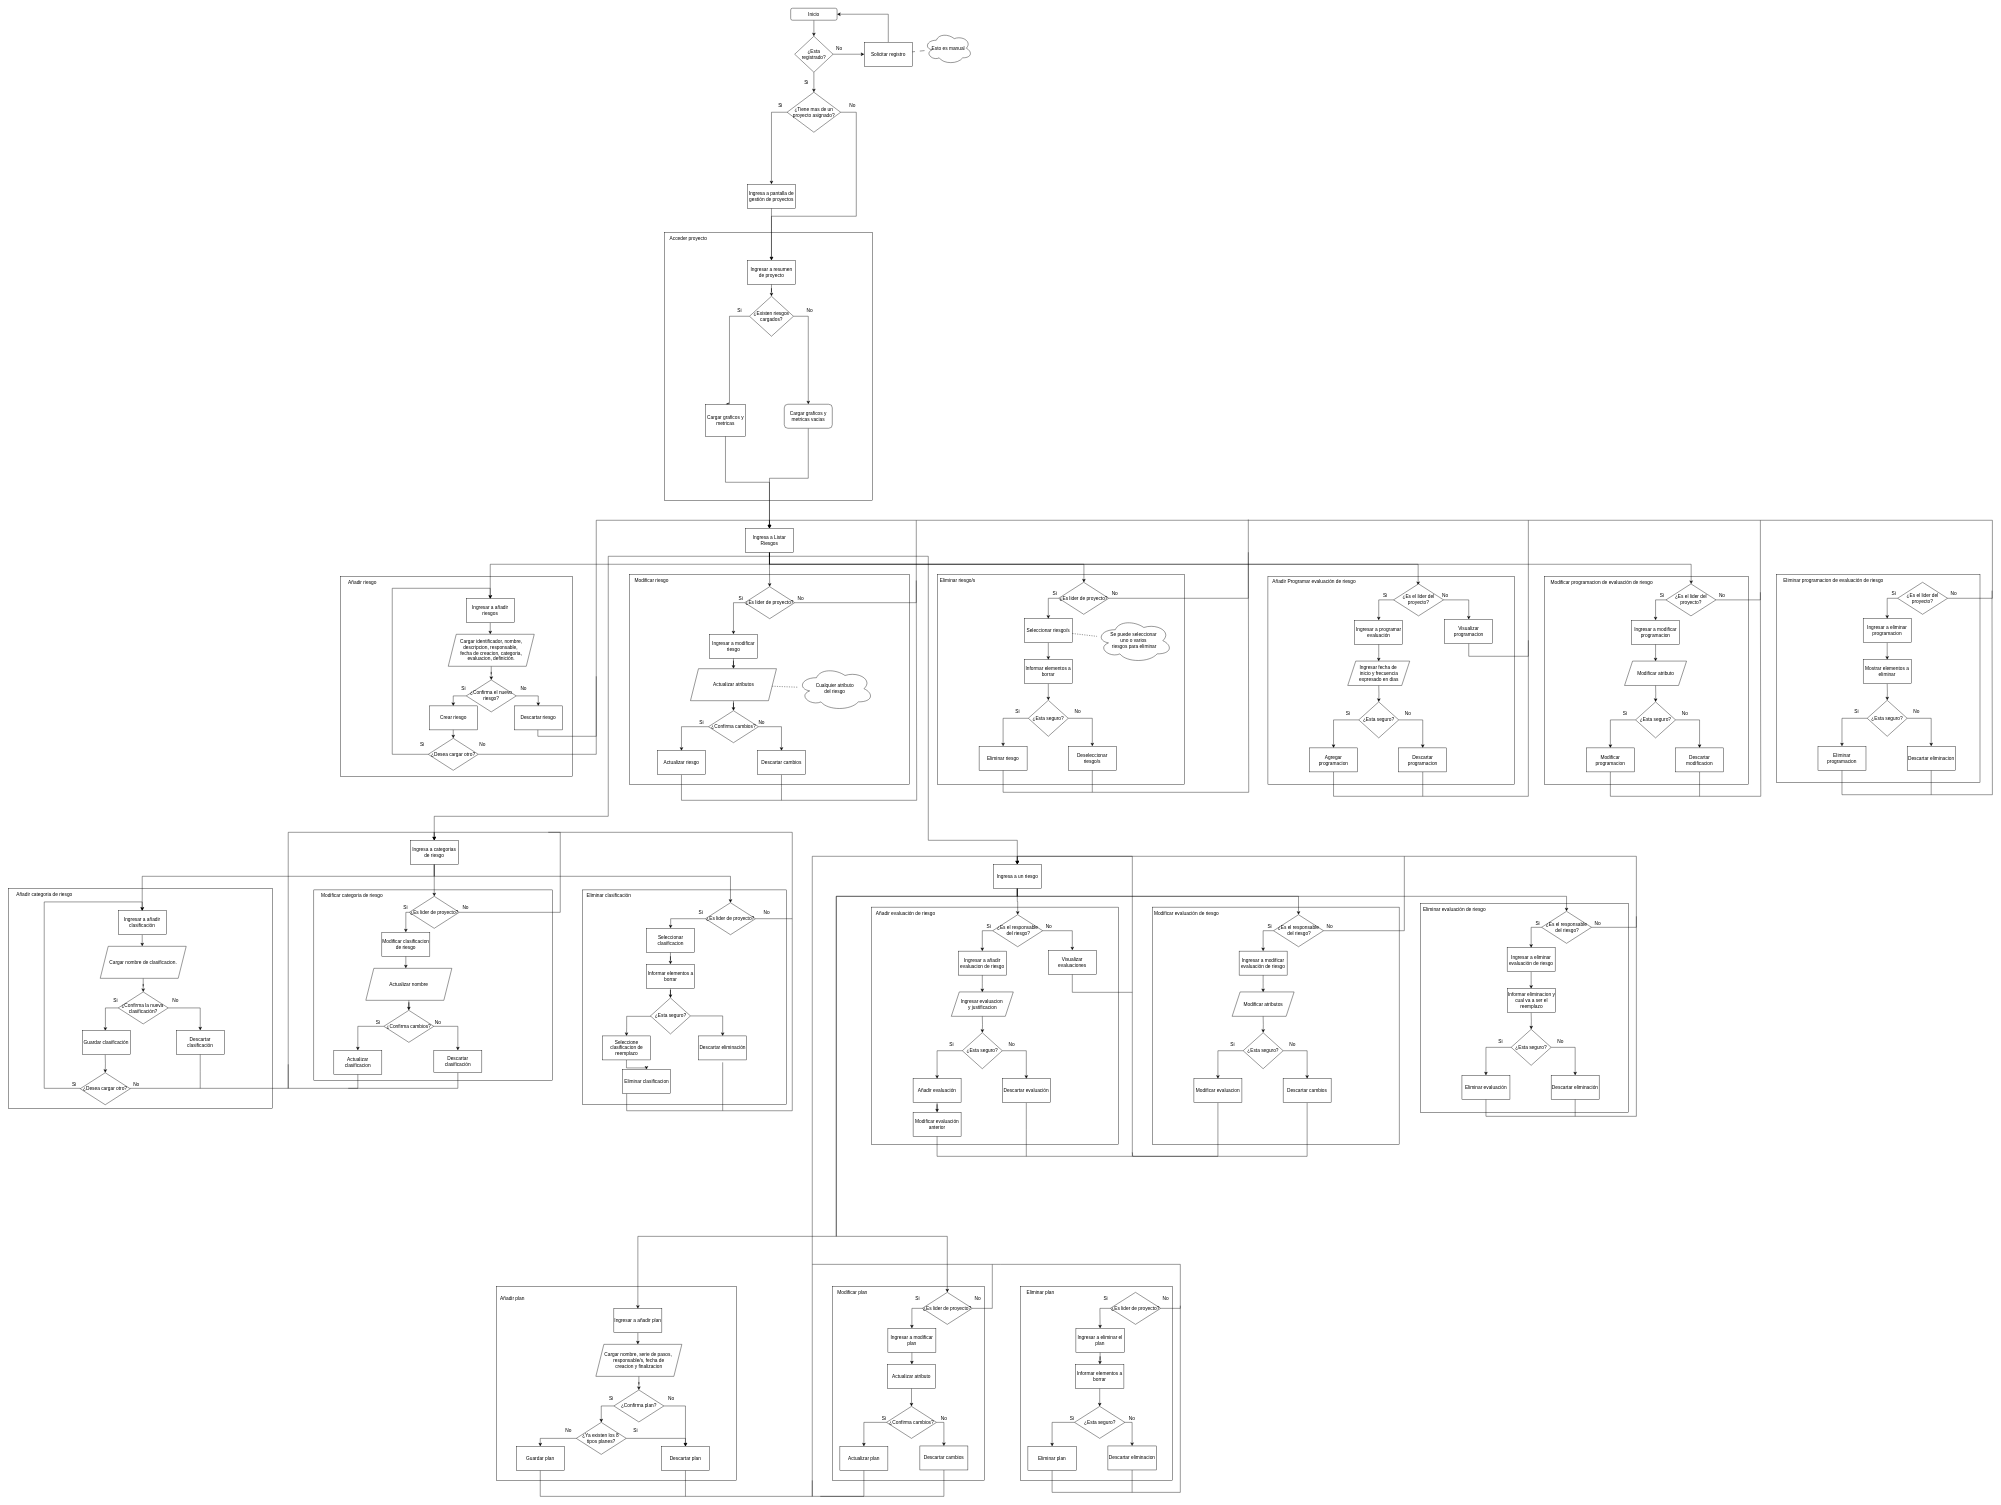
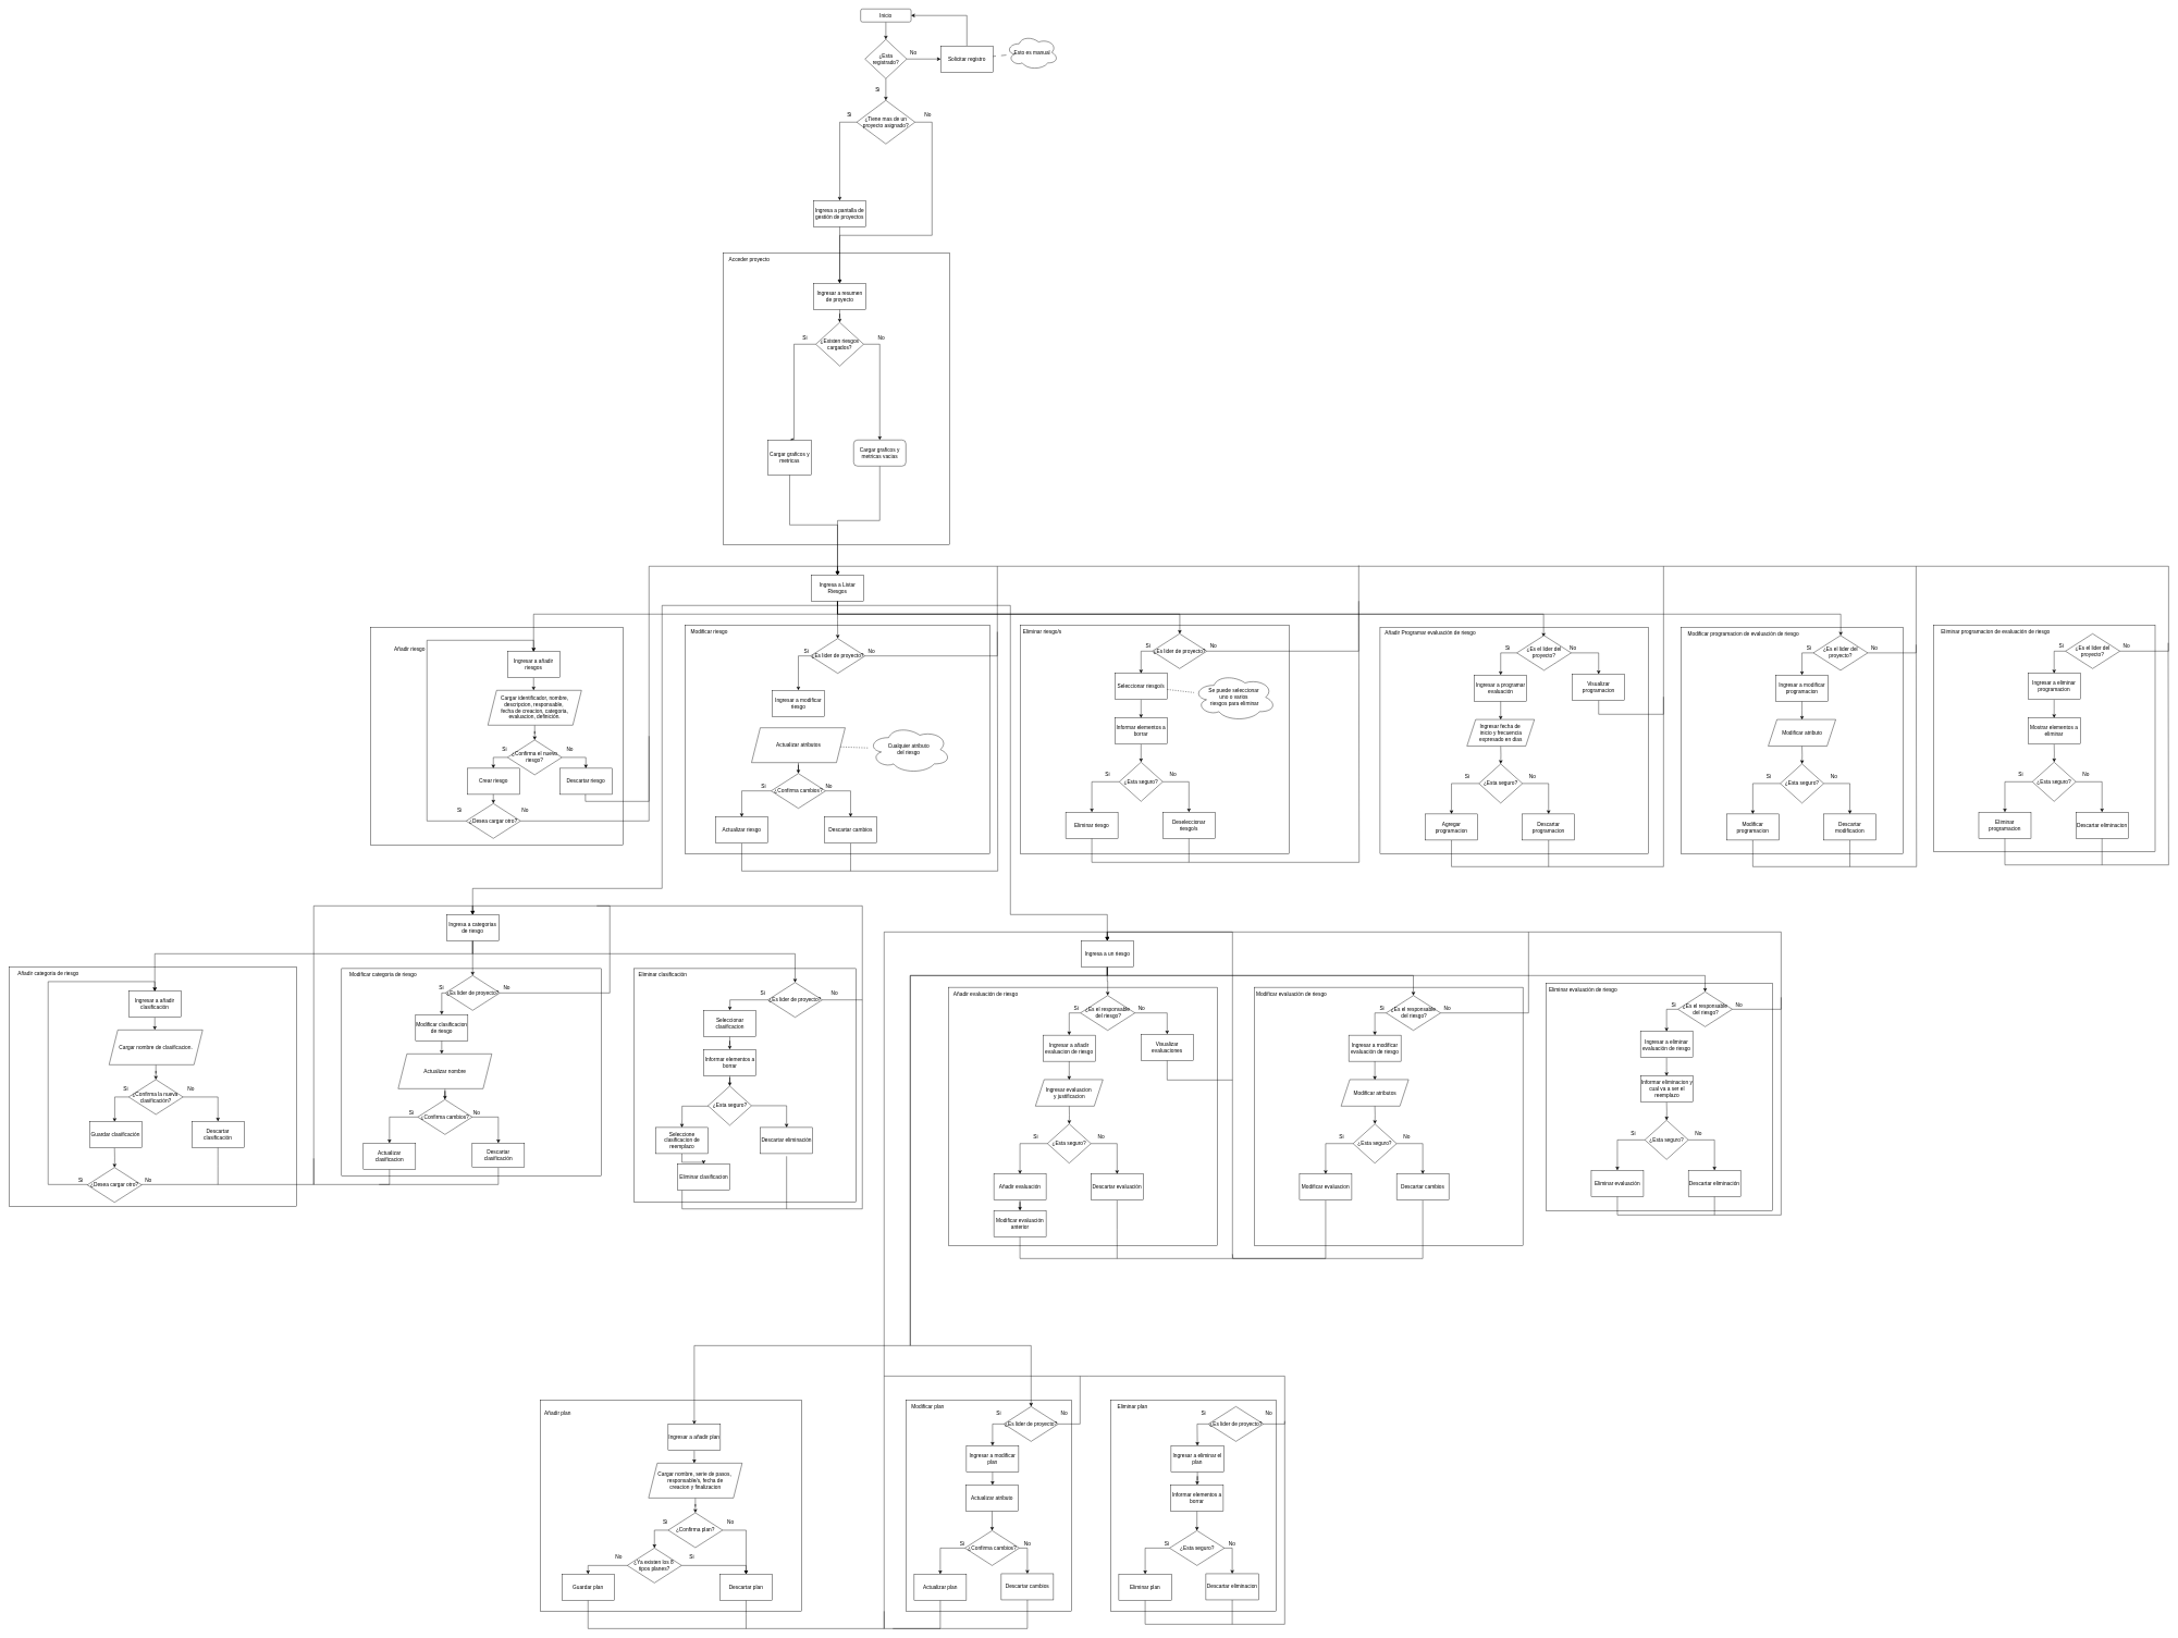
- <mxCell id="54" value="Añadir riesgo" style="text;html=1;align=center;verticalAlign=middle;resizable=0;points=[];autosize=1;strokeColor=none;fillColor=none;" parent="1" vertex="1"><mxGeometry x="860" y="1440" width="90" height="30" as="geometry" /></mxCell>
+ <mxCell id="54" value="Añadir riesgo" style="text;html=1;align=center;verticalAlign=middle;resizable=0;points=[];autosize=1;strokeColor=none;fillColor=none;" parent="1" vertex="1"><mxGeometry x="895" y="1475" width="90" height="30" as="geometry" /></mxCell>
- <mxCell id="74" style="edgeStyle=orthogonalEdgeStyle;rounded=0;orthogonalLoop=1;jettySize=auto;html=1;" parent="1" source="75" target="77" edge="1"><mxGeometry relative="1" as="geometry" /></mxCell>
